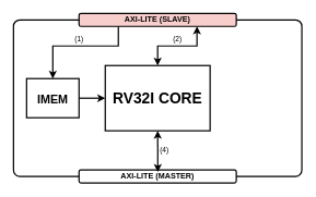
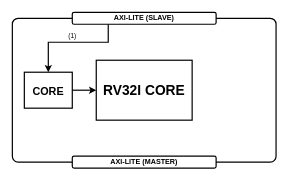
- <mxCell id="6" value="&lt;b&gt;AXI-LITE (SLAVE)&lt;/b&gt;" style="rounded=1;whiteSpace=wrap;html=1;strokeWidth=2;fillColor=#f8cecc;" vertex="1" parent="1"><mxGeometry x="120" y="20" width="240" height="20" as="geometry" /></mxCell>
+ <mxCell id="6" value="&lt;b&gt;AXI-LITE (SLAVE)&lt;/b&gt;" style="rounded=1;whiteSpace=wrap;html=1;strokeWidth=2;" vertex="1" parent="1"><mxGeometry x="120" y="20" width="240" height="20" as="geometry" /></mxCell>
- <mxCell id="10" value="(2)" style="endArrow=classic;startArrow=classic;html=1;rounded=0;entryX=0.75;entryY=1;entryDx=0;entryDy=0;exitX=0.5;exitY=0;exitDx=0;exitDy=0;strokeWidth=2;" edge="1" parent="1" source="4" target="6"><mxGeometry y="10" width="50" height="50" relative="1" as="geometry"><mxPoint x="160" y="100" as="sourcePoint" /><mxPoint x="210" y="50" as="targetPoint" /><Array as="points"><mxPoint x="240" y="70" /><mxPoint x="300" y="70" /></Array><mxPoint as="offset" /></mxGeometry></mxCell>
- <mxCell id="3" value="&lt;font style=&quot;font-size: 18px;&quot;&gt;IMEM&lt;/font&gt;" style="rounded=0;whiteSpace=wrap;html=1;fontSize=23;fontStyle=1;strokeWidth=2;" vertex="1" parent="1"><mxGeometry x="40" y="120" width="80" height="60" as="geometry" /></mxCell>
+ <mxCell id="3" value="&lt;font style=&quot;font-size: 18px;&quot;&gt;CORE&lt;/font&gt;" style="rounded=0;whiteSpace=wrap;html=1;fontSize=23;fontStyle=1;strokeWidth=2;" vertex="1" parent="1"><mxGeometry x="40" y="120" width="80" height="60" as="geometry" /></mxCell>
- <mxCell id="8" value="(4)" style="endArrow=classic;startArrow=classic;html=1;rounded=0;exitX=0.501;exitY=0.156;exitDx=0;exitDy=0;exitPerimeter=0;entryX=0.5;entryY=1;entryDx=0;entryDy=0;strokeWidth=2;" edge="1" parent="1" source="7" target="4"><mxGeometry x="0.048" y="-10" width="50" height="50" relative="1" as="geometry"><mxPoint x="230" y="200" as="sourcePoint" /><mxPoint x="280" y="150" as="targetPoint" /><mxPoint as="offset" /></mxGeometry></mxCell>
